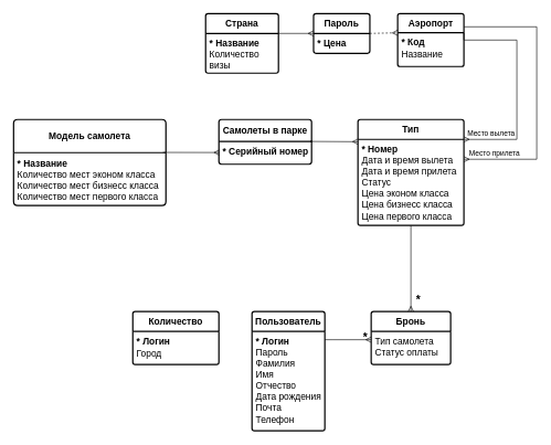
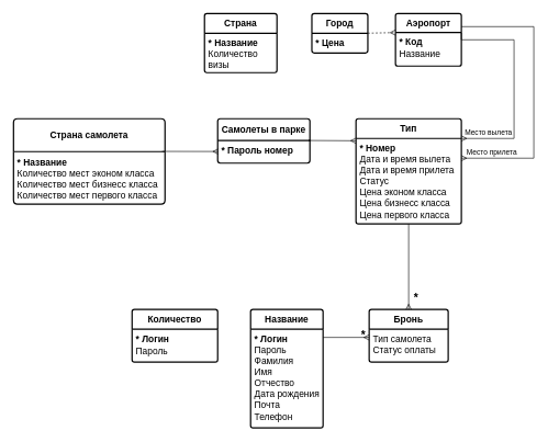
- <mxCell id="10" value="&lt;b&gt;Пароль&lt;/b&gt;" style="swimlane;childLayout=stackLayout;horizontal=1;startSize=30;horizontalStack=0;rounded=1;fontSize=14;fontStyle=0;strokeWidth=2;resizeParent=0;resizeLast=1;shadow=0;dashed=0;align=center;arcSize=4;whiteSpace=wrap;html=1;" parent="1" vertex="1"><mxGeometry x="473" y="20" width="85" height="60" as="geometry" /></mxCell>
+ <mxCell id="10" value="&lt;b&gt;Город&lt;/b&gt;" style="swimlane;childLayout=stackLayout;horizontal=1;startSize=30;horizontalStack=0;rounded=1;fontSize=14;fontStyle=0;strokeWidth=2;resizeParent=0;resizeLast=1;shadow=0;dashed=0;align=center;arcSize=4;whiteSpace=wrap;html=1;" parent="1" vertex="1"><mxGeometry x="473" y="20" width="85" height="60" as="geometry" /></mxCell>
- <mxCell id="19" value="" style="edgeStyle=orthogonalEdgeStyle;fontSize=12;html=1;endArrow=ERmany;rounded=0;exitX=1;exitY=0;exitDx=0;exitDy=0;entryX=0;entryY=0;entryDx=0;entryDy=0;" parent="1" source="9" target="11" edge="1"><mxGeometry width="100" height="100" relative="1" as="geometry"><mxPoint x="470" y="140" as="sourcePoint" /><mxPoint x="570" y="140" as="targetPoint" /><Array as="points"><mxPoint x="470" y="50" /><mxPoint x="470" y="50" /></Array></mxGeometry></mxCell>
- <mxCell id="4" value="&lt;b&gt;Модель самолета&lt;/b&gt;" style="swimlane;childLayout=stackLayout;horizontal=1;startSize=50;horizontalStack=0;rounded=1;fontSize=14;fontStyle=0;strokeWidth=2;resizeParent=0;resizeLast=1;shadow=0;dashed=0;align=center;arcSize=4;whiteSpace=wrap;html=1;" parent="1" vertex="1"><mxGeometry x="20" y="180" width="230" height="130" as="geometry" /></mxCell>
+ <mxCell id="4" value="&lt;b&gt;Страна самолета&lt;/b&gt;" style="swimlane;childLayout=stackLayout;horizontal=1;startSize=50;horizontalStack=0;rounded=1;fontSize=14;fontStyle=0;strokeWidth=2;resizeParent=0;resizeLast=1;shadow=0;dashed=0;align=center;arcSize=4;whiteSpace=wrap;html=1;" parent="1" vertex="1"><mxGeometry x="20" y="180" width="230" height="130" as="geometry" /></mxCell>
- <mxCell id="7" value="&lt;font style=&quot;font-size: 14px;&quot;&gt;&lt;b&gt;* Серийный номер&lt;br&gt;&lt;/b&gt;&lt;br&gt;&lt;/font&gt;" style="align=left;strokeColor=none;fillColor=none;spacingLeft=4;fontSize=12;verticalAlign=top;resizable=0;rotatable=0;part=1;html=1;" parent="6" vertex="1"><mxGeometry y="33" width="140" height="34.5" as="geometry" /></mxCell>
+ <mxCell id="7" value="&lt;font style=&quot;font-size: 14px;&quot;&gt;&lt;b&gt;* Пароль номер&lt;br&gt;&lt;/b&gt;&lt;br&gt;&lt;/font&gt;" style="align=left;strokeColor=none;fillColor=none;spacingLeft=4;fontSize=12;verticalAlign=top;resizable=0;rotatable=0;part=1;html=1;" parent="6" vertex="1"><mxGeometry y="33" width="140" height="34.5" as="geometry" /></mxCell>
- <mxCell id="2" value="&lt;b&gt;Пользователь&lt;/b&gt;" style="swimlane;childLayout=stackLayout;horizontal=1;startSize=30;horizontalStack=0;rounded=1;fontSize=14;fontStyle=0;strokeWidth=2;resizeParent=0;resizeLast=1;shadow=0;dashed=0;align=center;arcSize=4;whiteSpace=wrap;html=1;" parent="1" vertex="1"><mxGeometry x="380" y="470" width="110" height="180" as="geometry" /></mxCell>
+ <mxCell id="2" value="&lt;b&gt;Название&lt;/b&gt;" style="swimlane;childLayout=stackLayout;horizontal=1;startSize=30;horizontalStack=0;rounded=1;fontSize=14;fontStyle=0;strokeWidth=2;resizeParent=0;resizeLast=1;shadow=0;dashed=0;align=center;arcSize=4;whiteSpace=wrap;html=1;" parent="1" vertex="1"><mxGeometry x="380" y="470" width="110" height="180" as="geometry" /></mxCell>
- <mxCell id="32" value="&lt;div style=&quot;font-size: 15px;&quot;&gt;&lt;b style=&quot;background-color: initial; font-size: 14px;&quot;&gt;* Логин&lt;/b&gt;&lt;/div&gt;&lt;font style=&quot;font-size: 14px;&quot;&gt;&lt;div style=&quot;&quot;&gt;&lt;span style=&quot;background-color: initial;&quot;&gt;Город&lt;/span&gt;&lt;/div&gt;&lt;/font&gt;" style="align=left;strokeColor=none;fillColor=none;spacingLeft=4;fontSize=12;verticalAlign=top;resizable=0;rotatable=0;part=1;html=1;" parent="31" vertex="1"><mxGeometry y="30" width="130" height="50" as="geometry" /></mxCell>
+ <mxCell id="32" value="&lt;div style=&quot;font-size: 15px;&quot;&gt;&lt;b style=&quot;background-color: initial; font-size: 14px;&quot;&gt;* Логин&lt;/b&gt;&lt;/div&gt;&lt;font style=&quot;font-size: 14px;&quot;&gt;&lt;div style=&quot;&quot;&gt;&lt;span style=&quot;background-color: initial;&quot;&gt;Пароль&lt;/span&gt;&lt;/div&gt;&lt;/font&gt;" style="align=left;strokeColor=none;fillColor=none;spacingLeft=4;fontSize=12;verticalAlign=top;resizable=0;rotatable=0;part=1;html=1;" parent="31" vertex="1"><mxGeometry y="30" width="130" height="50" as="geometry" /></mxCell>
